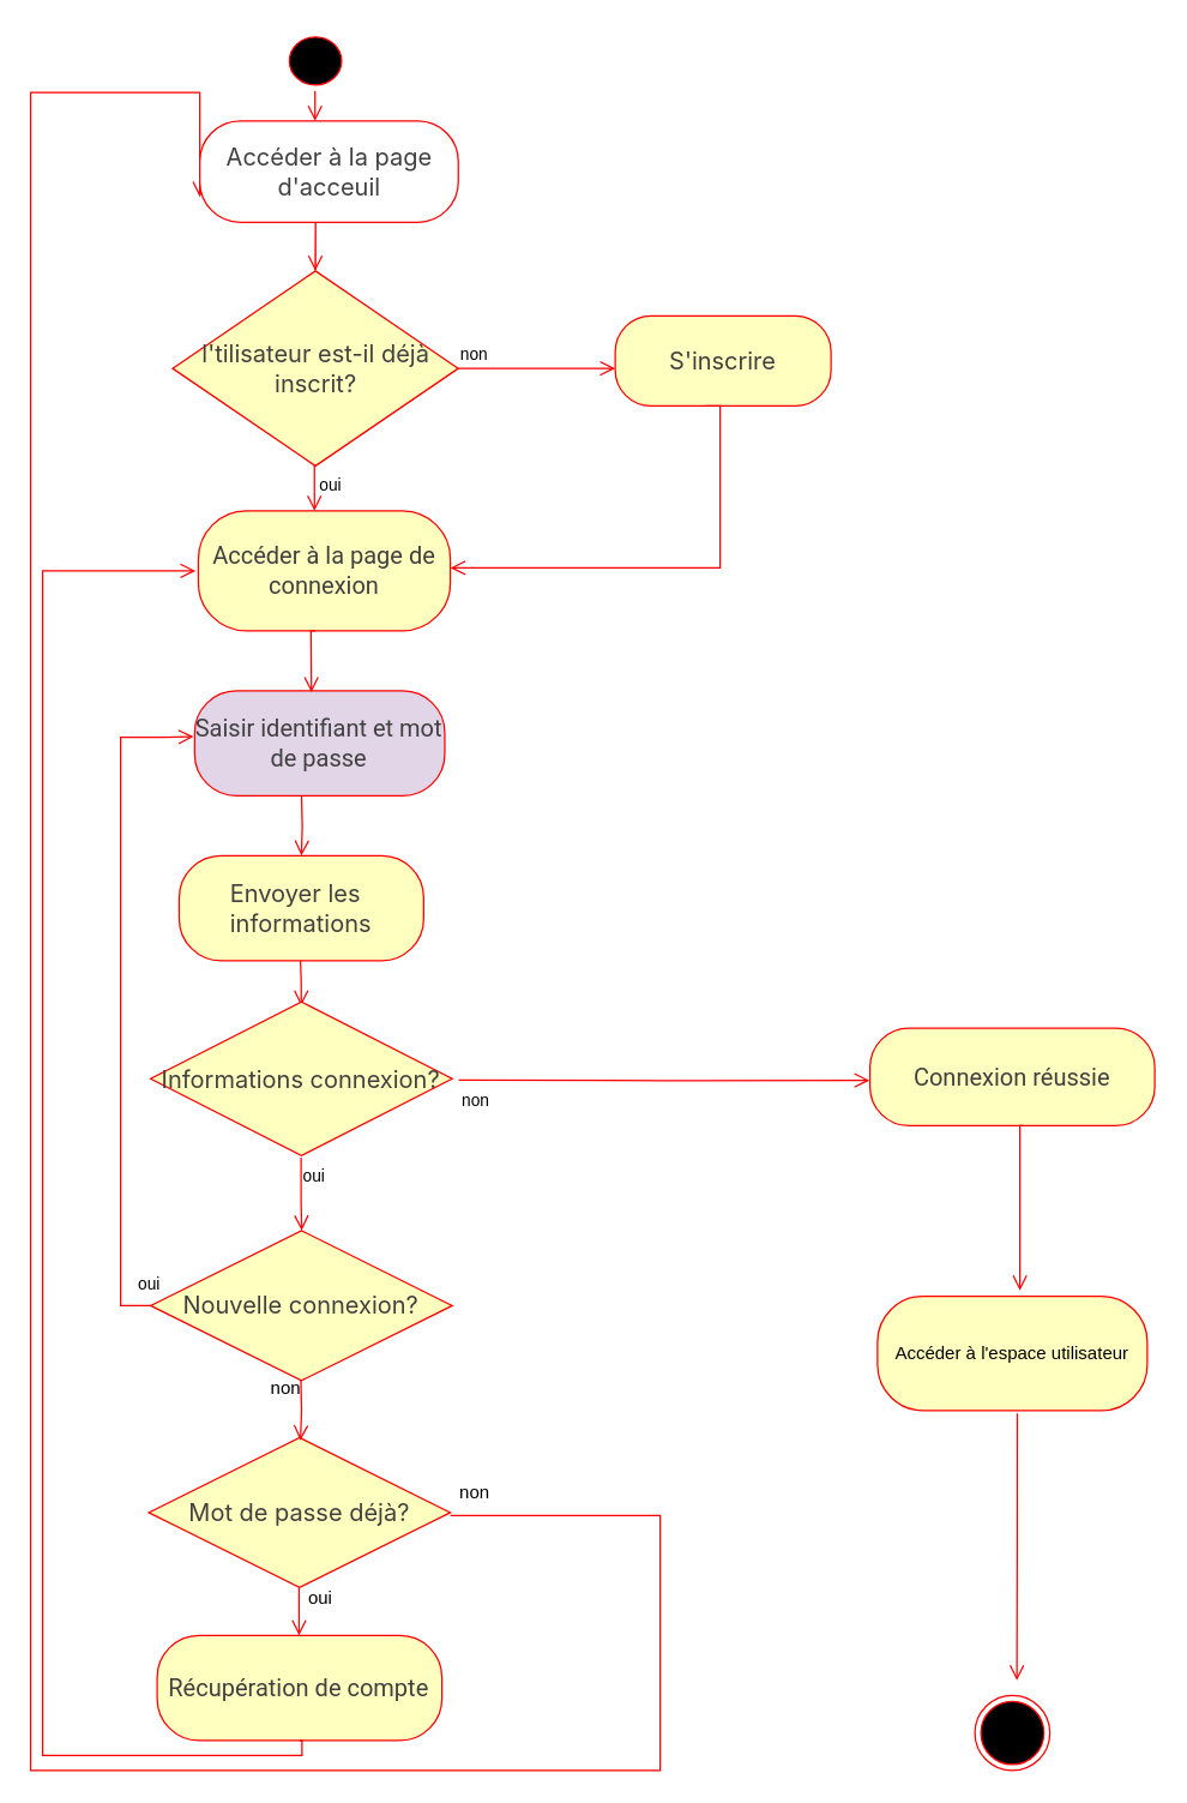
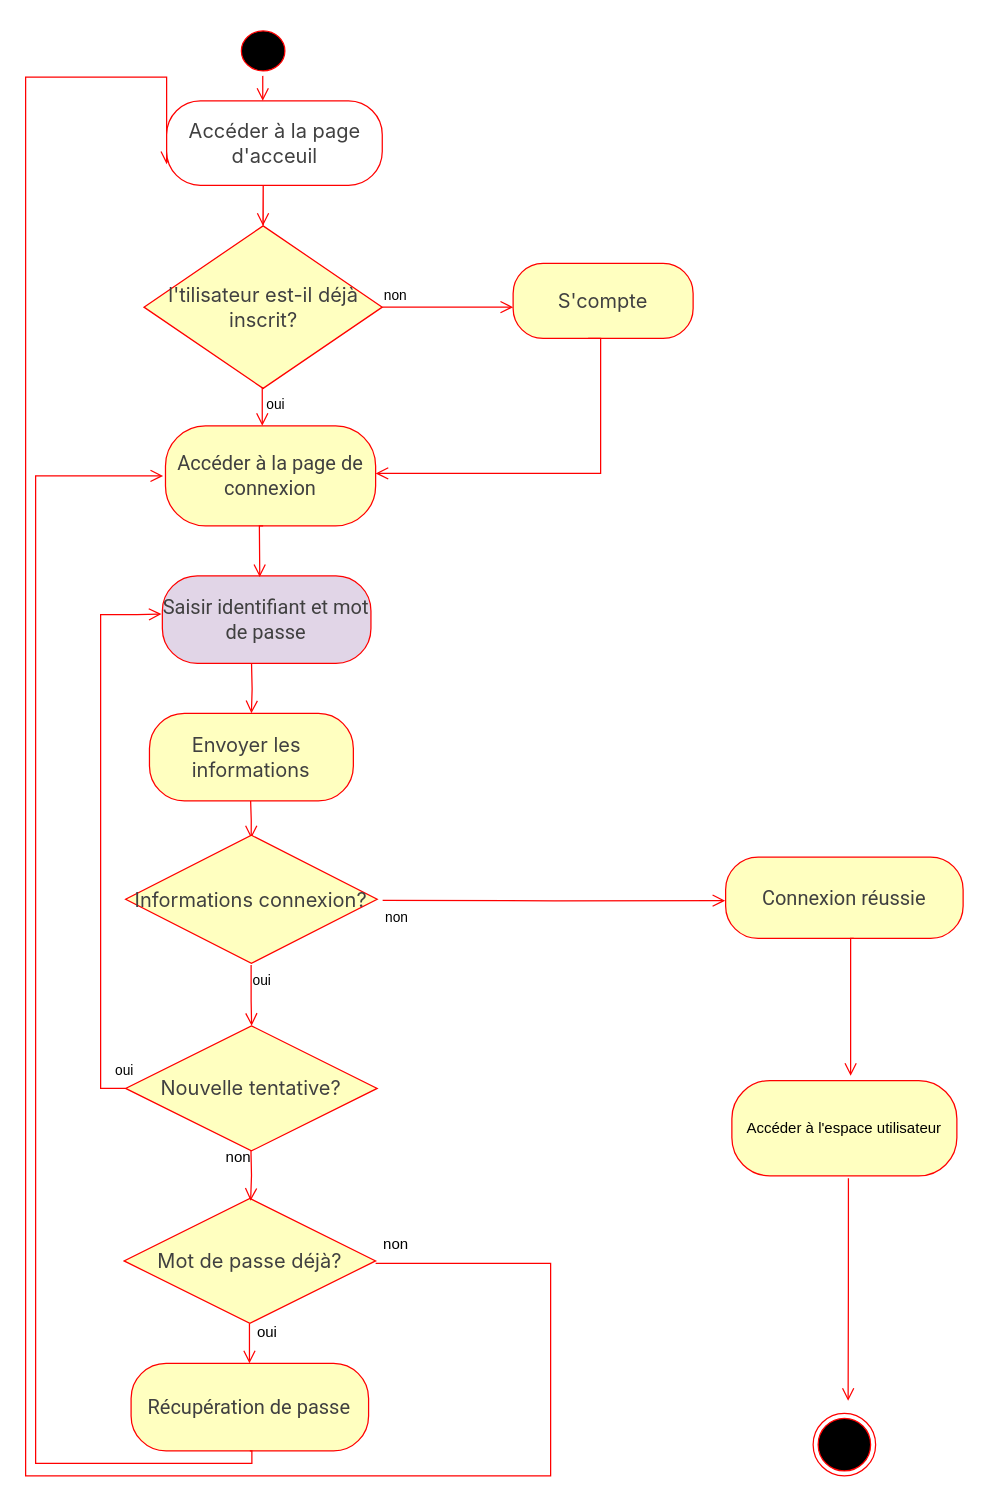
- <mxCell id="9" value="&lt;span style=&quot;color: rgb(64, 64, 64); font-family: Inter, system-ui, -apple-system, BlinkMacSystemFont, &amp;quot;Segoe UI&amp;quot;, Roboto, &amp;quot;Noto Sans&amp;quot;, Ubuntu, Cantarell, &amp;quot;Helvetica Neue&amp;quot;, Oxygen, &amp;quot;Open Sans&amp;quot;, sans-serif; font-size: 16.002px; text-align: left;&quot;&gt;S'inscrire&lt;/span&gt;" style="rounded=1;whiteSpace=wrap;html=1;arcSize=40;fontColor=#000000;fillColor=#ffffc0;strokeColor=#ff0000;" parent="1" vertex="1"><mxGeometry x="410" y="210" width="144" height="60" as="geometry" /></mxCell>
+ <mxCell id="9" value="&lt;span style=&quot;color: rgb(64, 64, 64); font-family: Inter, system-ui, -apple-system, BlinkMacSystemFont, &amp;quot;Segoe UI&amp;quot;, Roboto, &amp;quot;Noto Sans&amp;quot;, Ubuntu, Cantarell, &amp;quot;Helvetica Neue&amp;quot;, Oxygen, &amp;quot;Open Sans&amp;quot;, sans-serif; font-size: 16.002px; text-align: left;&quot;&gt;S'compte&lt;/span&gt;" style="rounded=1;whiteSpace=wrap;html=1;arcSize=40;fontColor=#000000;fillColor=#ffffc0;strokeColor=#ff0000;" parent="1" vertex="1"><mxGeometry x="410" y="210" width="144" height="60" as="geometry" /></mxCell>
- <mxCell id="27" value="&lt;span style=&quot;color: rgb(64, 64, 64); font-family: Inter, system-ui, -apple-system, BlinkMacSystemFont, &amp;quot;Segoe UI&amp;quot;, Roboto, &amp;quot;Noto Sans&amp;quot;, Ubuntu, Cantarell, &amp;quot;Helvetica Neue&amp;quot;, Oxygen, &amp;quot;Open Sans&amp;quot;, sans-serif; font-size: 16.002px; text-align: left;&quot;&gt;Nouvelle connexion?&lt;/span&gt;" style="rhombus;whiteSpace=wrap;html=1;fontColor=#000000;fillColor=#ffffc0;strokeColor=#ff0000;" vertex="1" parent="1"><mxGeometry x="100" y="820" width="201.25" height="100" as="geometry" /></mxCell>
+ <mxCell id="27" value="&lt;span style=&quot;color: rgb(64, 64, 64); font-family: Inter, system-ui, -apple-system, BlinkMacSystemFont, &amp;quot;Segoe UI&amp;quot;, Roboto, &amp;quot;Noto Sans&amp;quot;, Ubuntu, Cantarell, &amp;quot;Helvetica Neue&amp;quot;, Oxygen, &amp;quot;Open Sans&amp;quot;, sans-serif; font-size: 16.002px; text-align: left;&quot;&gt;Nouvelle tentative?&lt;/span&gt;" style="rhombus;whiteSpace=wrap;html=1;fontColor=#000000;fillColor=#ffffc0;strokeColor=#ff0000;" vertex="1" parent="1"><mxGeometry x="100" y="820" width="201.25" height="100" as="geometry" /></mxCell>
- <mxCell id="17" value="&lt;span id=&quot;docs-internal-guid-38f061cf-7fff-fb0f-99fc-b99cfcf55fa8&quot;&gt;&lt;span style=&quot;font-size: 12pt; font-family: Roboto, sans-serif; color: rgb(64, 64, 64); background-color: transparent; font-variant-numeric: normal; font-variant-east-asian: normal; font-variant-alternates: normal; font-variant-position: normal; font-variant-emoji: normal; vertical-align: baseline; white-space-collapse: preserve;&quot;&gt;Récupération de compte&lt;/span&gt;&lt;/span&gt;" style="rounded=1;whiteSpace=wrap;html=1;arcSize=40;fontColor=#000000;fillColor=#ffffc0;strokeColor=#ff0000;" parent="1" vertex="1"><mxGeometry x="104.37" y="1090" width="190" height="70" as="geometry" /></mxCell>
+ <mxCell id="17" value="&lt;span id=&quot;docs-internal-guid-38f061cf-7fff-fb0f-99fc-b99cfcf55fa8&quot;&gt;&lt;span style=&quot;font-size: 12pt; font-family: Roboto, sans-serif; color: rgb(64, 64, 64); background-color: transparent; font-variant-numeric: normal; font-variant-east-asian: normal; font-variant-alternates: normal; font-variant-position: normal; font-variant-emoji: normal; vertical-align: baseline; white-space-collapse: preserve;&quot;&gt;Récupération de passe&lt;/span&gt;&lt;/span&gt;" style="rounded=1;whiteSpace=wrap;html=1;arcSize=40;fontColor=#000000;fillColor=#ffffc0;strokeColor=#ff0000;" parent="1" vertex="1"><mxGeometry x="104.37" y="1090" width="190" height="70" as="geometry" /></mxCell>
